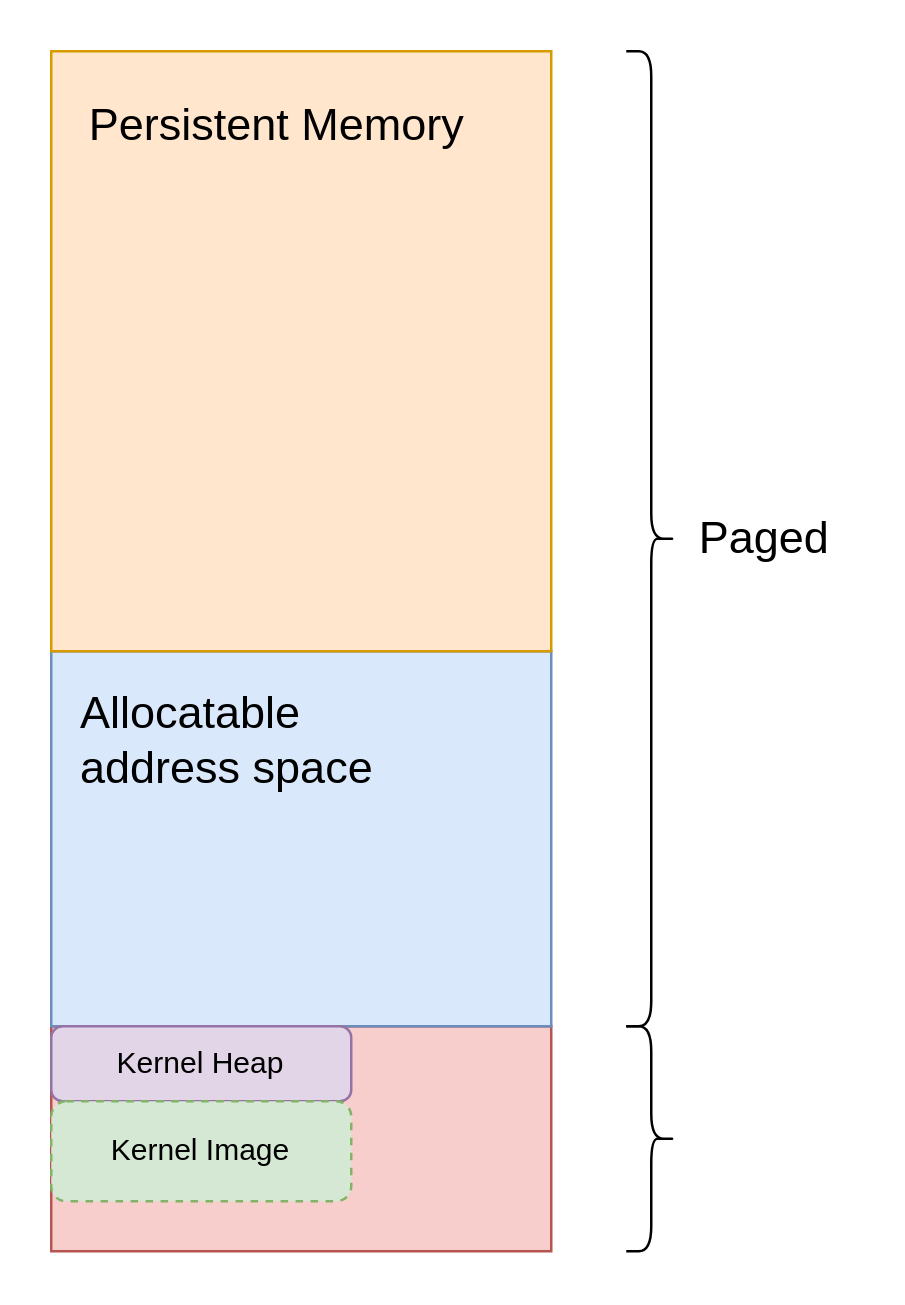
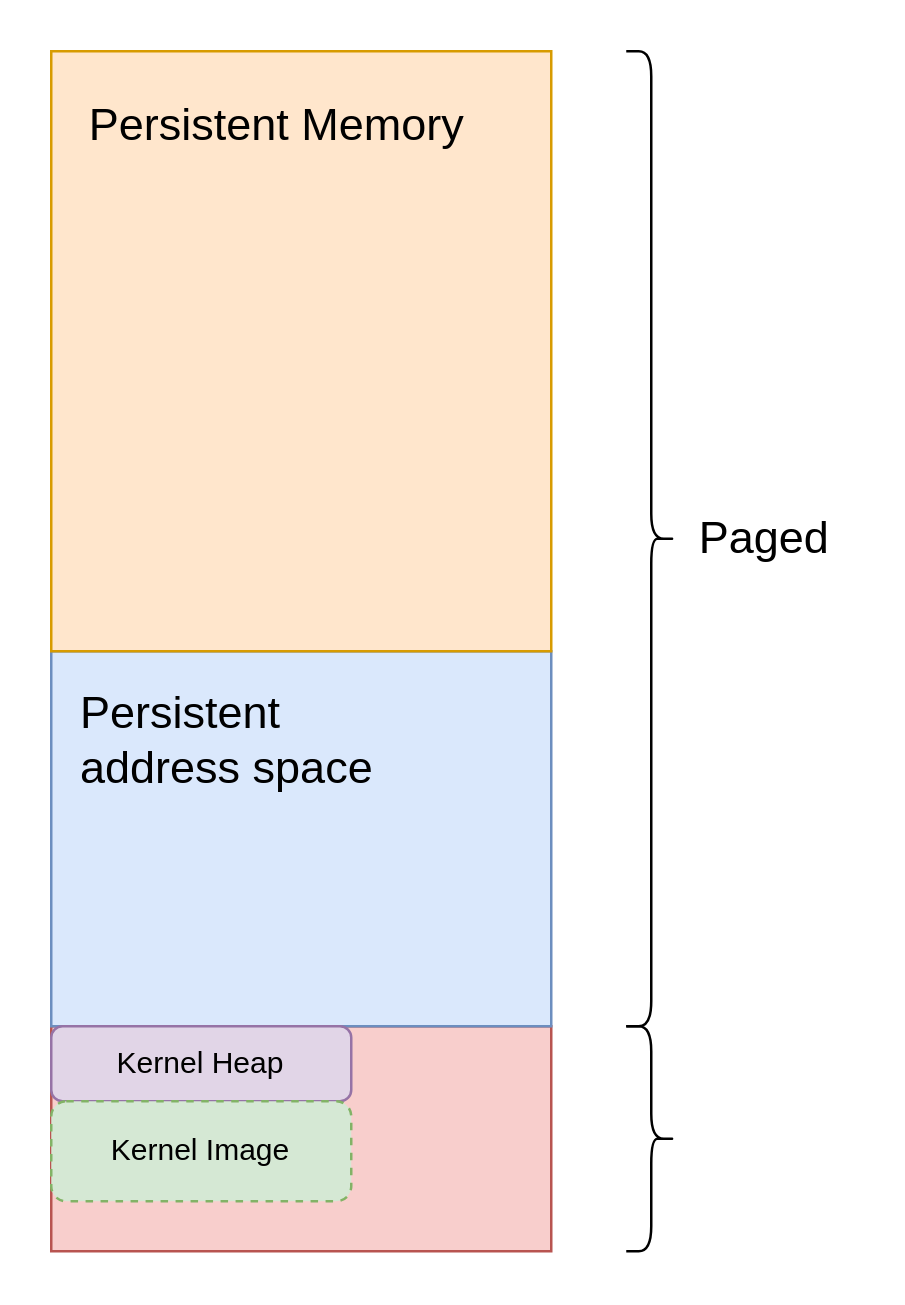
- <mxCell id="10" value="Allocatable &lt;br&gt;address space" style="text;html=1;resizable=0;autosize=1;align=left;verticalAlign=middle;points=[];fillColor=none;strokeColor=none;rounded=0;fontSize=18;" vertex="1" parent="1"><mxGeometry x="30" y="271" width="130" height="50" as="geometry" /></mxCell>
+ <mxCell id="10" value="Persistent &lt;br&gt;address space" style="text;html=1;resizable=0;autosize=1;align=left;verticalAlign=middle;points=[];fillColor=none;strokeColor=none;rounded=0;fontSize=18;" vertex="1" parent="1"><mxGeometry x="30" y="271" width="130" height="50" as="geometry" /></mxCell>
